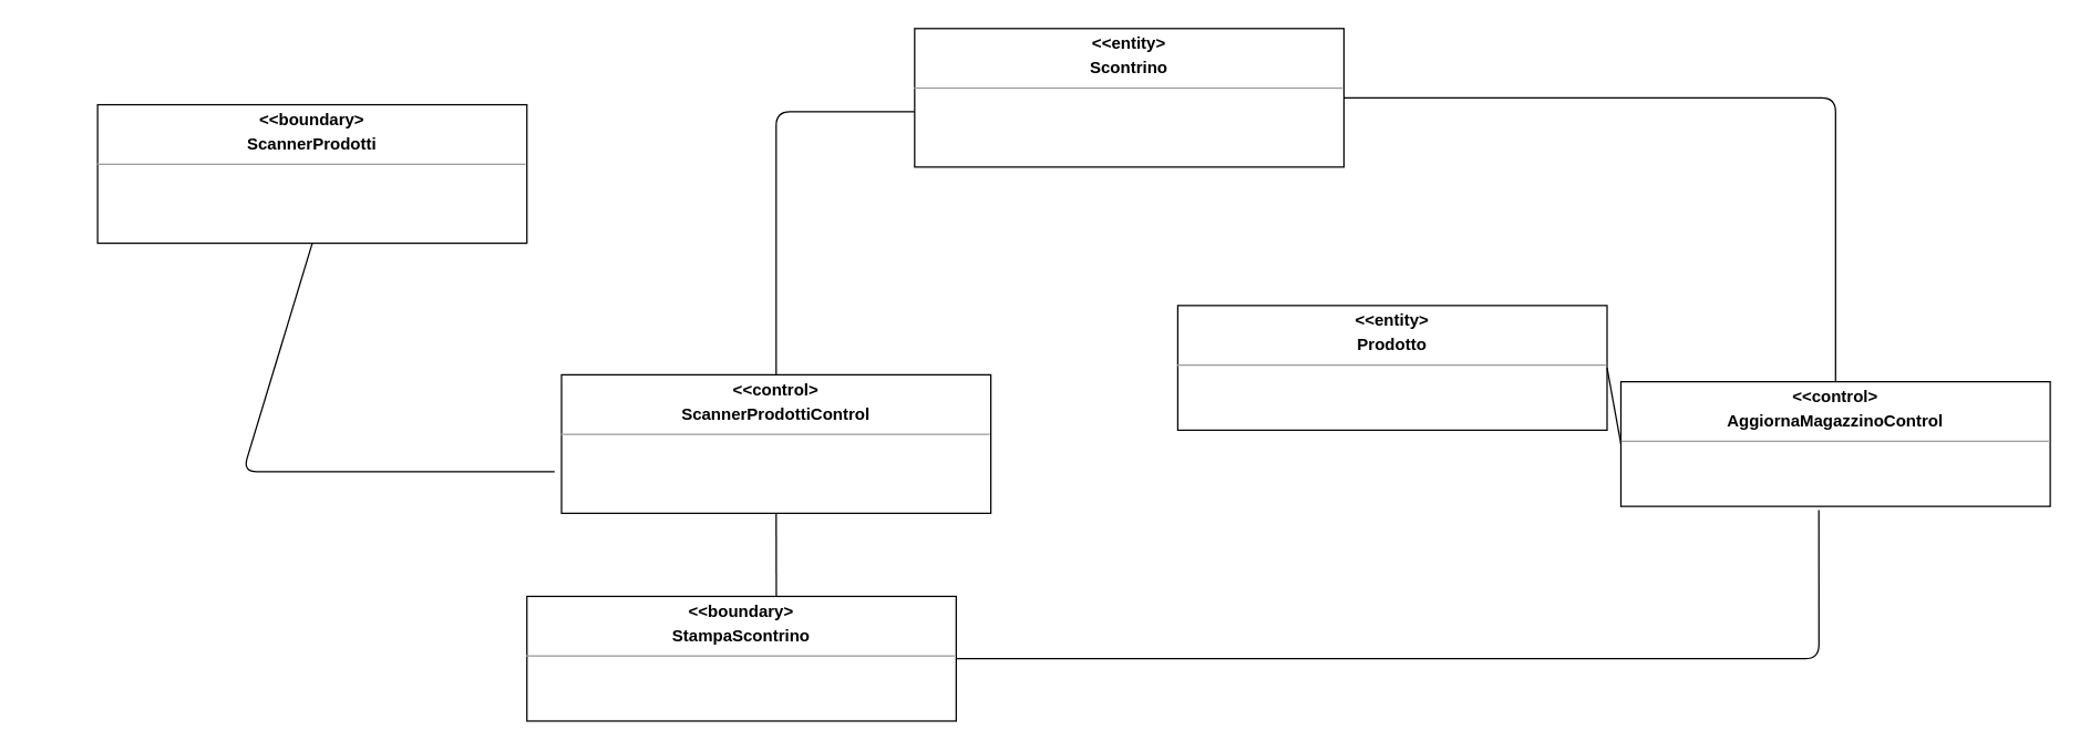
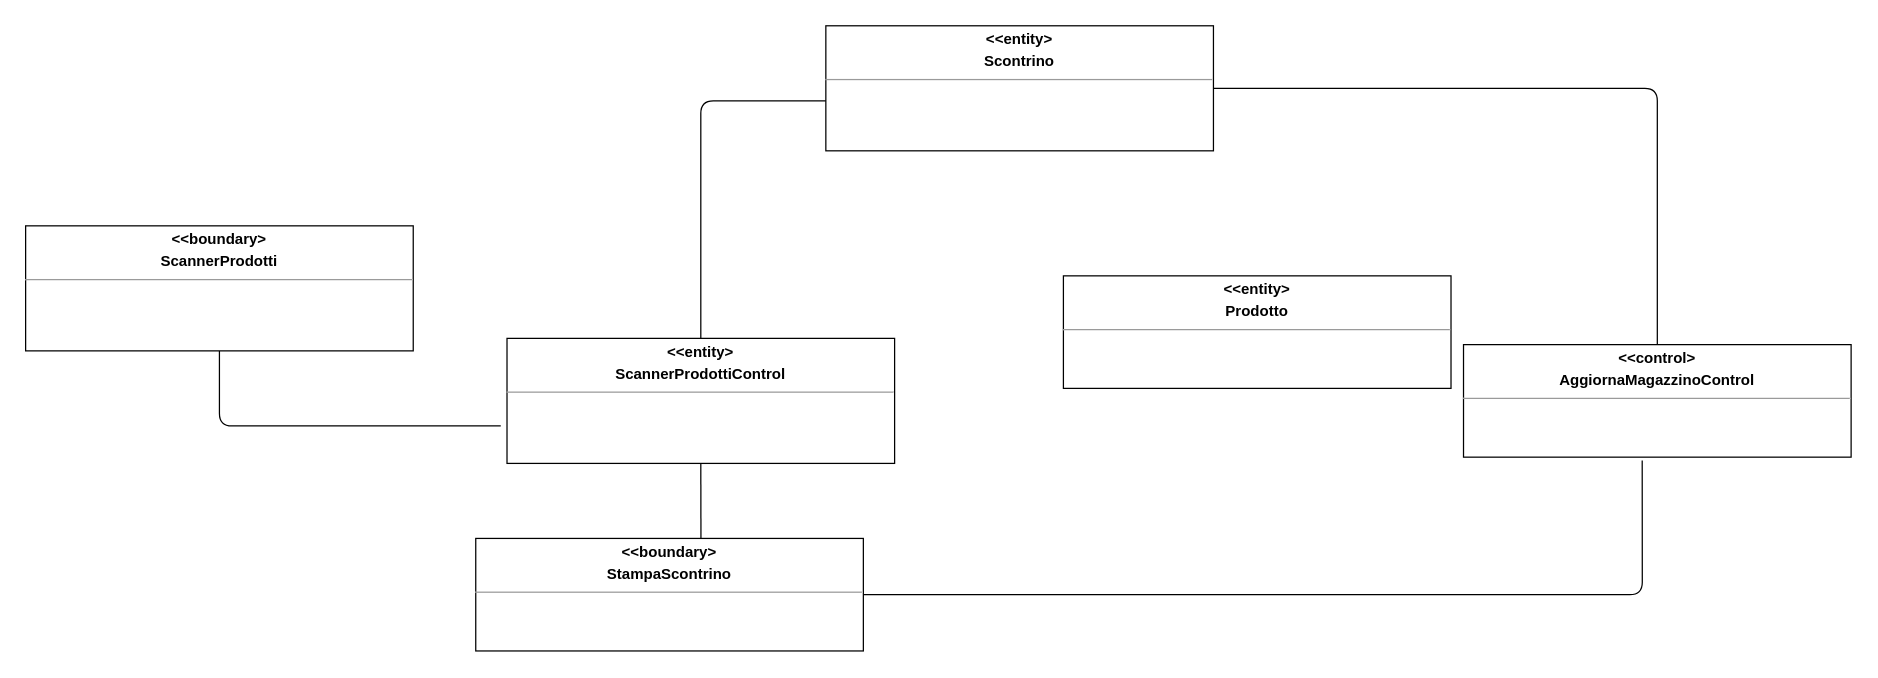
- <mxCell id="3" value="&lt;p style=&quot;margin: 0px ; margin-top: 4px ; text-align: center&quot;&gt;&lt;b&gt;&amp;lt;&amp;lt;boundary&amp;gt;&lt;/b&gt;&lt;/p&gt;&lt;p style=&quot;margin: 0px ; margin-top: 4px ; text-align: center&quot;&gt;&lt;b&gt;ScannerProdotti&lt;/b&gt;&lt;/p&gt;&lt;hr size=&quot;1&quot;&gt;&lt;p style=&quot;margin: 0px ; margin-left: 4px&quot;&gt;&lt;br&gt;&lt;/p&gt;" style="verticalAlign=top;align=left;overflow=fill;fontSize=12;fontFamily=Helvetica;html=1;rounded=0;shadow=0;comic=0;labelBackgroundColor=none;strokeWidth=1" parent="1" vertex="1"><mxGeometry x="70" y="75" width="310" height="100" as="geometry" /></mxCell>
+ <mxCell id="3" value="&lt;p style=&quot;margin: 0px ; margin-top: 4px ; text-align: center&quot;&gt;&lt;b&gt;&amp;lt;&amp;lt;boundary&amp;gt;&lt;/b&gt;&lt;/p&gt;&lt;p style=&quot;margin: 0px ; margin-top: 4px ; text-align: center&quot;&gt;&lt;b&gt;ScannerProdotti&lt;/b&gt;&lt;/p&gt;&lt;hr size=&quot;1&quot;&gt;&lt;p style=&quot;margin: 0px ; margin-left: 4px&quot;&gt;&lt;br&gt;&lt;/p&gt;" style="verticalAlign=top;align=left;overflow=fill;fontSize=12;fontFamily=Helvetica;html=1;rounded=0;shadow=0;comic=0;labelBackgroundColor=none;strokeWidth=1" parent="1" vertex="1"><mxGeometry x="20" y="180" width="310" height="100" as="geometry" /></mxCell>
- <mxCell id="4" value="&lt;p style=&quot;margin: 0px ; margin-top: 4px ; text-align: center&quot;&gt;&lt;b&gt;&amp;lt;&amp;lt;control&amp;gt;&lt;/b&gt;&lt;/p&gt;&lt;p style=&quot;margin: 0px ; margin-top: 4px ; text-align: center&quot;&gt;&lt;b&gt;ScannerProdottiControl&lt;/b&gt;&lt;/p&gt;&lt;hr size=&quot;1&quot;&gt;&lt;p style=&quot;margin: 0px ; margin-left: 4px&quot;&gt;&lt;br&gt;&lt;/p&gt;" style="verticalAlign=top;align=left;overflow=fill;fontSize=12;fontFamily=Helvetica;html=1;rounded=0;shadow=0;comic=0;labelBackgroundColor=none;strokeWidth=1" parent="1" vertex="1"><mxGeometry x="405" y="270" width="310" height="100" as="geometry" /></mxCell>
+ <mxCell id="4" value="&lt;p style=&quot;margin: 0px ; margin-top: 4px ; text-align: center&quot;&gt;&lt;b&gt;&amp;lt;&amp;lt;entity&amp;gt;&lt;/b&gt;&lt;/p&gt;&lt;p style=&quot;margin: 0px ; margin-top: 4px ; text-align: center&quot;&gt;&lt;b&gt;ScannerProdottiControl&lt;/b&gt;&lt;/p&gt;&lt;hr size=&quot;1&quot;&gt;&lt;p style=&quot;margin: 0px ; margin-left: 4px&quot;&gt;&lt;br&gt;&lt;/p&gt;" style="verticalAlign=top;align=left;overflow=fill;fontSize=12;fontFamily=Helvetica;html=1;rounded=0;shadow=0;comic=0;labelBackgroundColor=none;strokeWidth=1" parent="1" vertex="1"><mxGeometry x="405" y="270" width="310" height="100" as="geometry" /></mxCell>
- <mxCell id="13" value="" style="endArrow=none;html=1;strokeColor=#000000;exitX=1;exitY=0.5;exitDx=0;exitDy=0;entryX=0;entryY=0.5;entryDx=0;entryDy=0;" parent="1" source="11" target="6" edge="1"><mxGeometry width="50" height="50" relative="1" as="geometry"><mxPoint x="700" y="485" as="sourcePoint" /><mxPoint x="1322.91" y="312.61" as="targetPoint" /><Array as="points" /></mxGeometry></mxCell>
